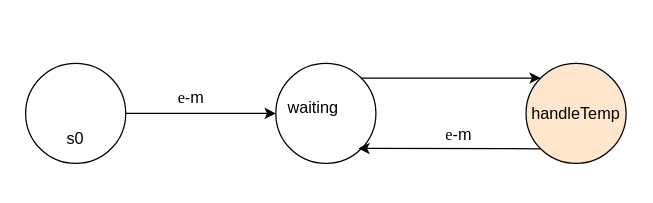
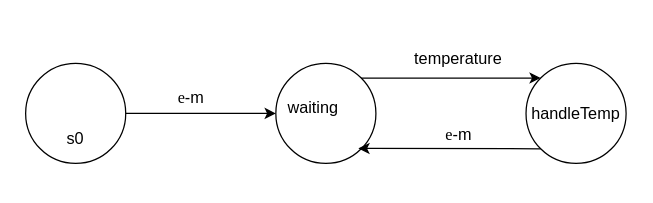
+ <mxCell id="10" value="&lt;p class=&quot;MsoNormal&quot;&gt;&lt;font style=&quot;font-size: 13px&quot;&gt;temperature&lt;/font&gt;&lt;/p&gt;" style="text;whiteSpace=wrap;html=1;" vertex="1" parent="1"><mxGeometry x="328.5" y="20" width="50" height="60" as="geometry" /></mxCell>
- <mxCell id="8" value="&lt;font style=&quot;font-size: 13px&quot;&gt;handleTemp&lt;/font&gt;" style="ellipse;whiteSpace=wrap;html=1;aspect=fixed;fillColor=#ffe6cc;" vertex="1" parent="1"><mxGeometry x="420" y="50" width="80" height="80" as="geometry" /></mxCell>
+ <mxCell id="8" value="&lt;font style=&quot;font-size: 13px&quot;&gt;handleTemp&lt;/font&gt;" style="ellipse;whiteSpace=wrap;html=1;aspect=fixed;" vertex="1" parent="1"><mxGeometry x="420" y="50" width="80" height="80" as="geometry" /></mxCell>
